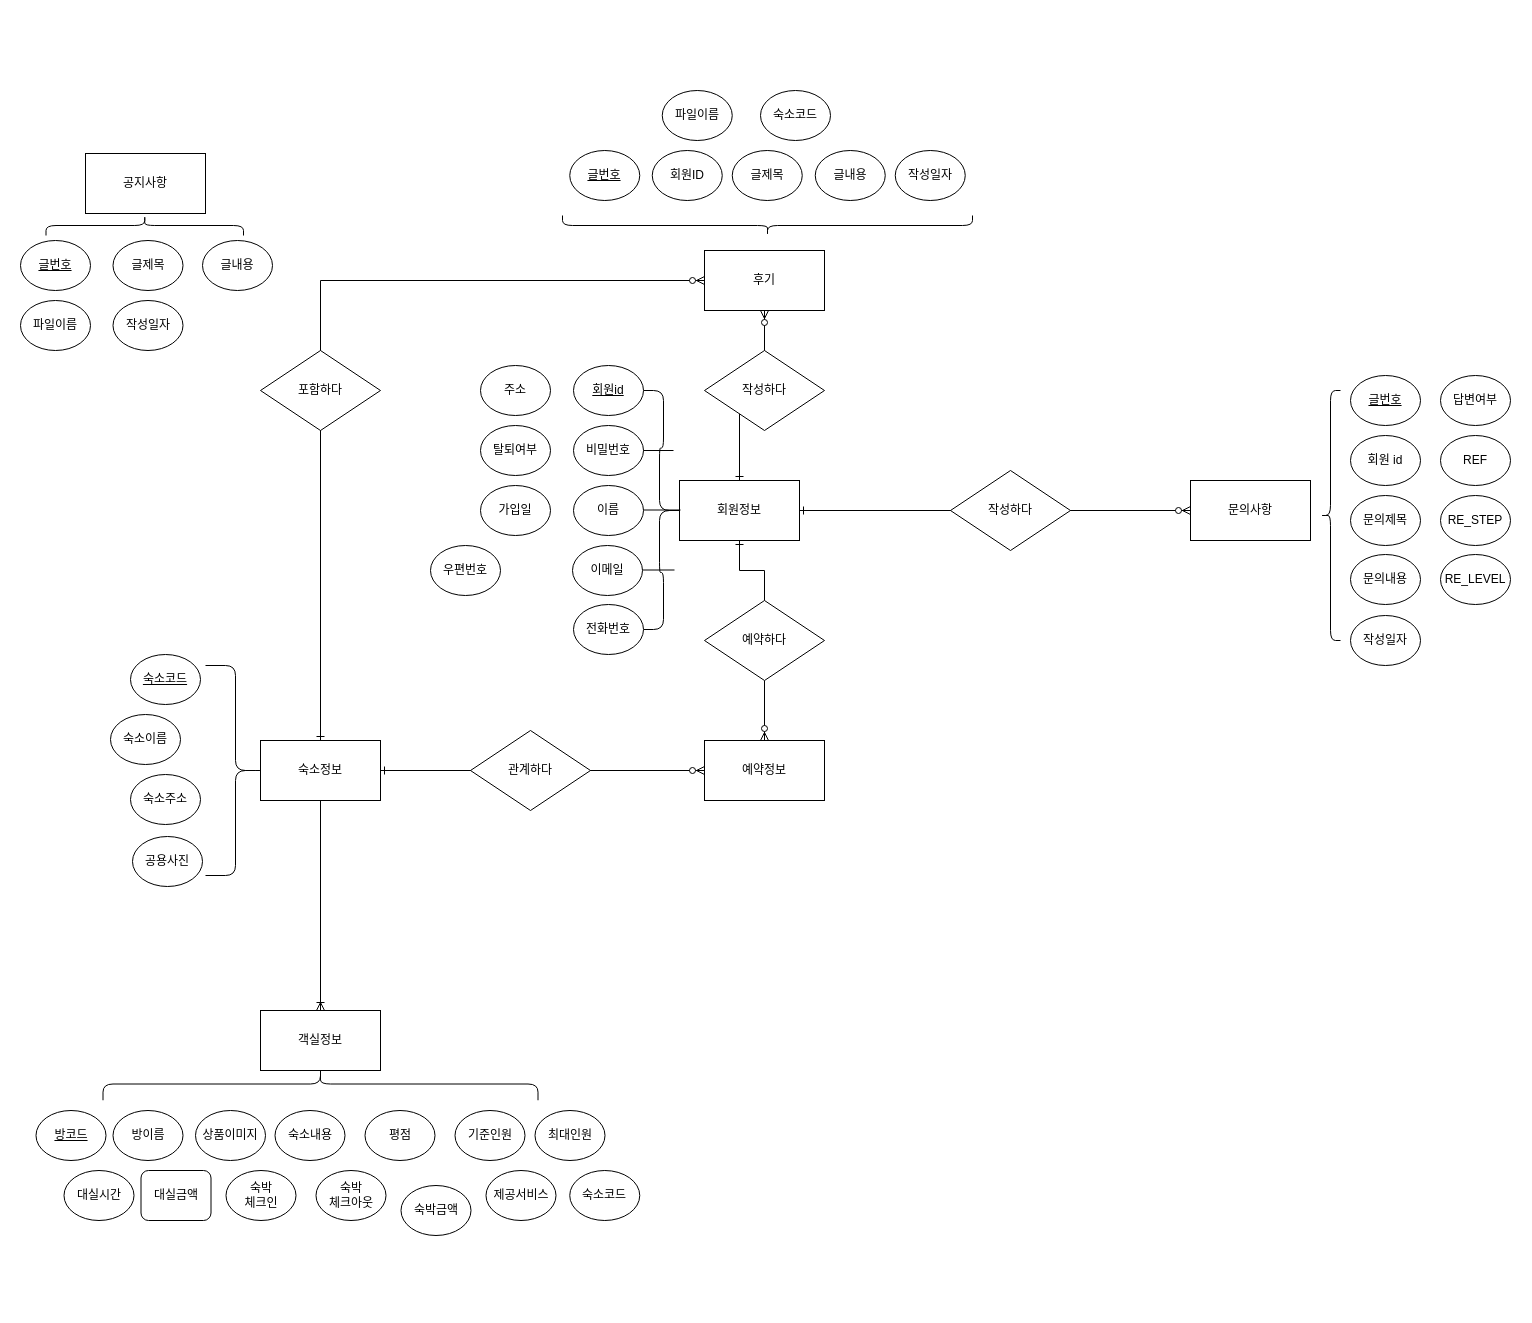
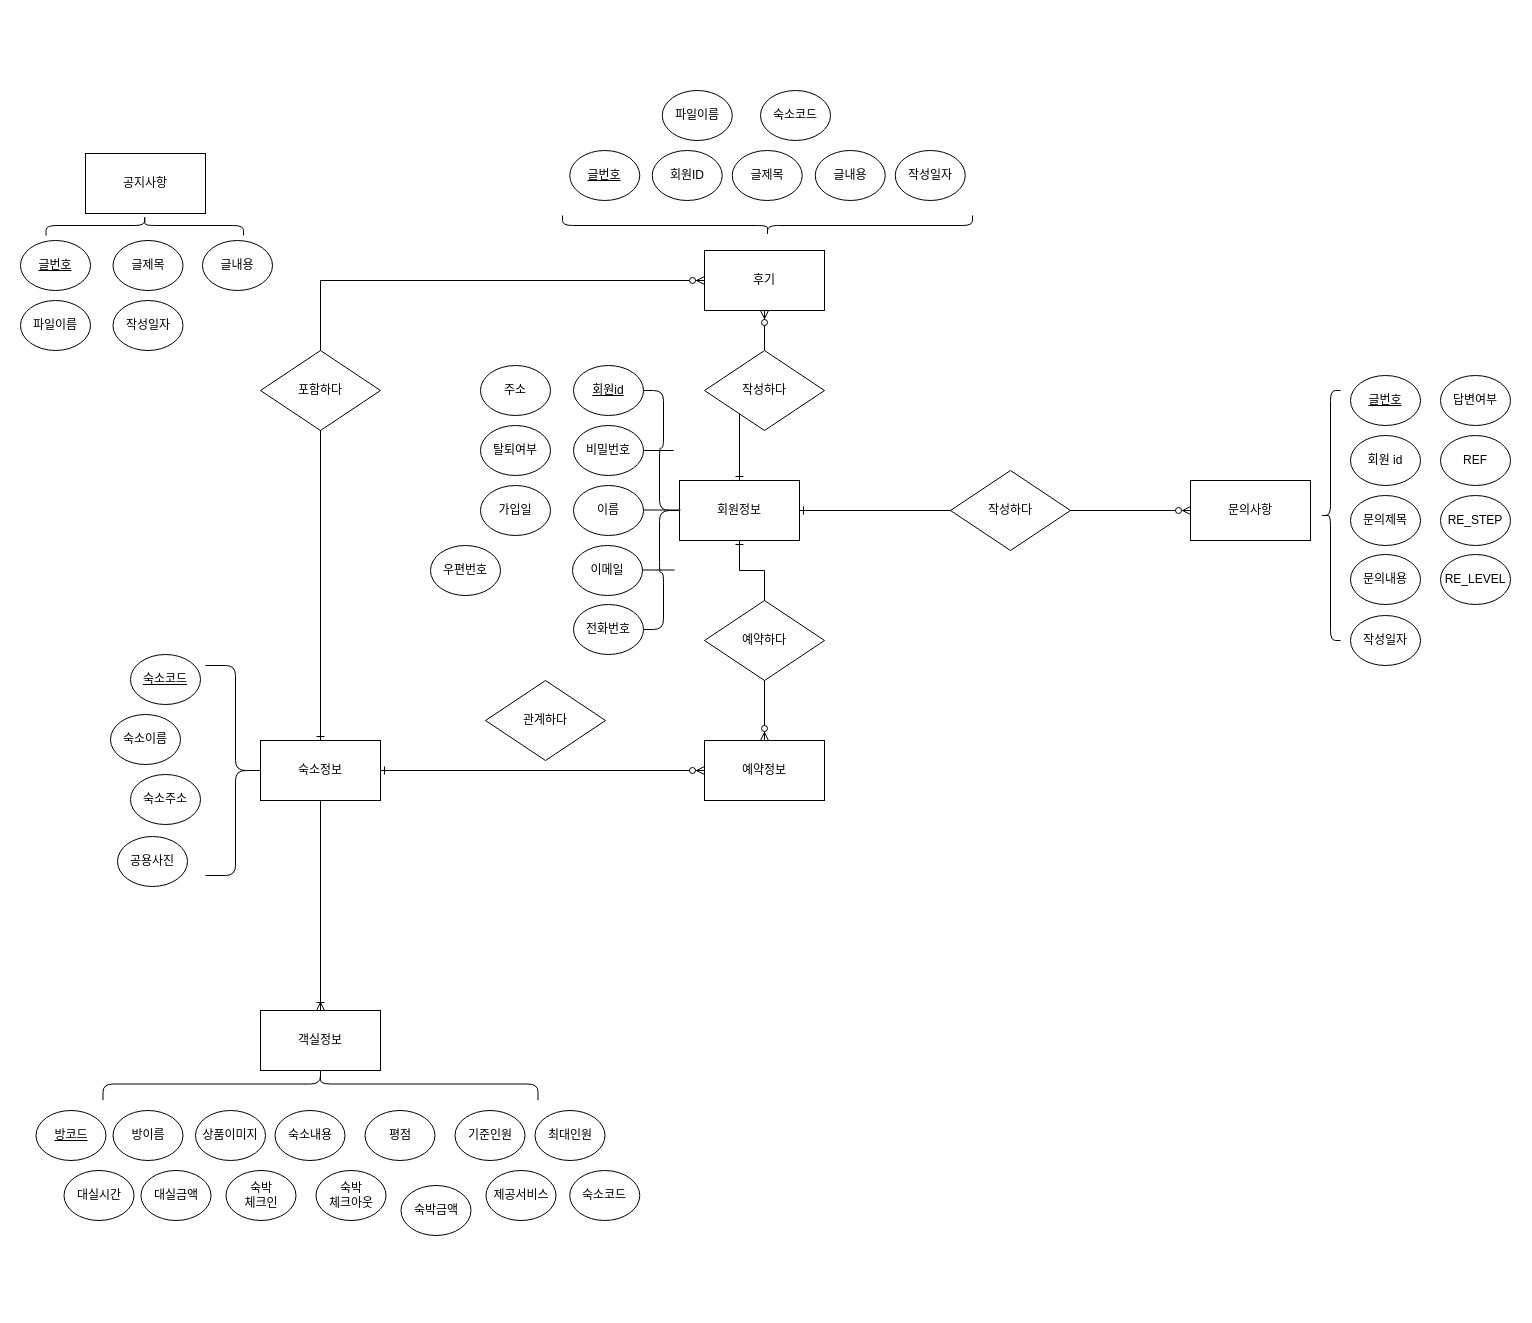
- <mxCell id="18" value="관계하다" style="rhombus;whiteSpace=wrap;html=1;" parent="1" vertex="1"><mxGeometry x="470" y="730" width="120" height="80" as="geometry" /></mxCell>
+ <mxCell id="18" value="관계하다" style="rhombus;whiteSpace=wrap;html=1;" parent="1" vertex="1"><mxGeometry x="485" y="680" width="120" height="80" as="geometry" /></mxCell>
- <mxCell id="48" value="공용사진" style="ellipse;whiteSpace=wrap;html=1;" parent="1" vertex="1"><mxGeometry x="132" y="836" width="70" height="50" as="geometry" /></mxCell>
+ <mxCell id="48" value="공용사진" style="ellipse;whiteSpace=wrap;html=1;" parent="1" vertex="1"><mxGeometry x="117" y="836" width="70" height="50" as="geometry" /></mxCell>
- <mxCell id="32" value="대실금액" style="whiteSpace=wrap;html=1;rounded=1;" parent="1" vertex="1"><mxGeometry x="140.5" y="1170" width="70" height="50" as="geometry" /></mxCell>
+ <mxCell id="32" value="대실금액" style="ellipse;whiteSpace=wrap;html=1;" parent="1" vertex="1"><mxGeometry x="140.5" y="1170" width="70" height="50" as="geometry" /></mxCell>
